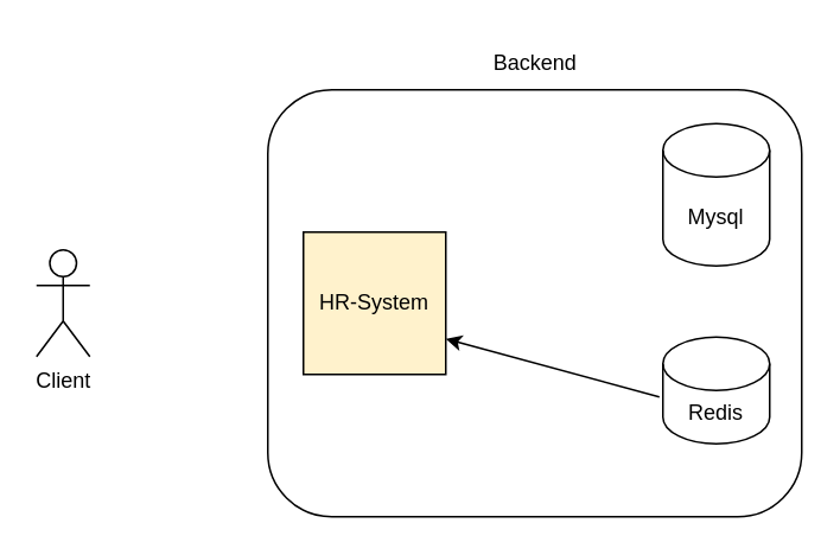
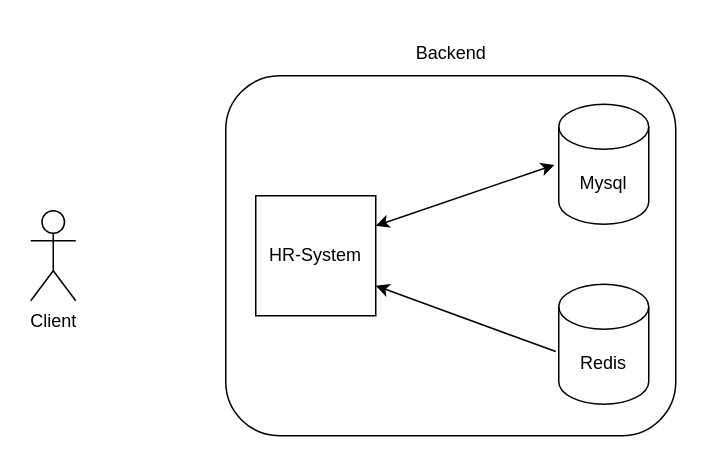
+ <mxCell id="5" value="" style="endArrow=classic;startArrow=classic;html=1;rounded=0;entryX=-0.048;entryY=0.506;entryDx=0;entryDy=0;entryPerimeter=0;exitX=1;exitY=0.25;exitDx=0;exitDy=0;" edge="1" parent="1" source="2" target="3"><mxGeometry width="50" height="50" relative="1" as="geometry"><mxPoint x="250" y="190" as="sourcePoint" /><mxPoint x="300" y="140" as="targetPoint" /></mxGeometry></mxCell>
- <mxCell id="2" value="HR-System" style="whiteSpace=wrap;html=1;aspect=fixed;fillColor=#fff2cc;" vertex="1" parent="1"><mxGeometry x="170" y="130" width="80" height="80" as="geometry" /></mxCell>
+ <mxCell id="2" value="HR-System" style="whiteSpace=wrap;html=1;aspect=fixed;" vertex="1" parent="1"><mxGeometry x="170" y="130" width="80" height="80" as="geometry" /></mxCell>
- <mxCell id="4" value="Redis" style="shape=cylinder3;whiteSpace=wrap;html=1;boundedLbl=1;backgroundOutline=1;size=15;" vertex="1" parent="1"><mxGeometry x="372" y="189" width="60" height="60" as="geometry" /></mxCell>
+ <mxCell id="4" value="Redis" style="shape=cylinder3;whiteSpace=wrap;html=1;boundedLbl=1;backgroundOutline=1;size=15;" vertex="1" parent="1"><mxGeometry x="372" y="189" width="60" height="80" as="geometry" /></mxCell>
